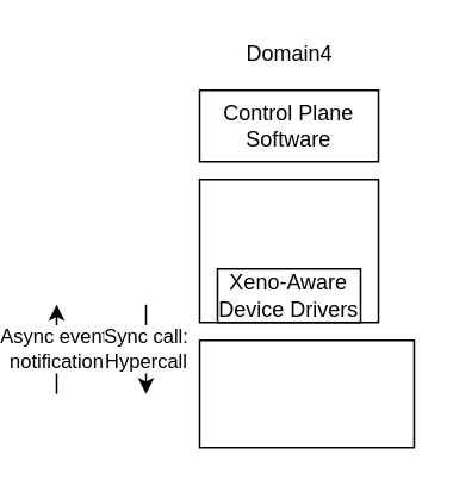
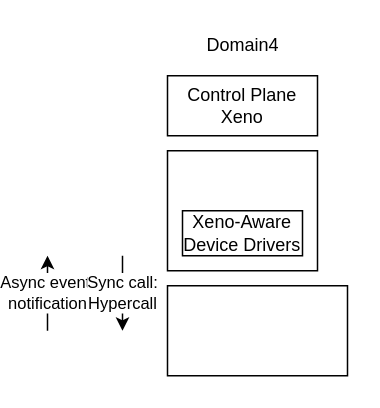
- <mxCell id="3" value="Control Plane Software" style="rounded=0;whiteSpace=wrap;html=1;" vertex="1" parent="1"><mxGeometry x="100" y="50" width="100" height="40" as="geometry" /></mxCell>
+ <mxCell id="3" value="Control Plane Xeno" style="rounded=0;whiteSpace=wrap;html=1;" vertex="1" parent="1"><mxGeometry x="100" y="50" width="100" height="40" as="geometry" /></mxCell>
- <mxCell id="5" value="Xeno-Aware Device Drivers" style="rounded=0;whiteSpace=wrap;html=1;" vertex="1" parent="1"><mxGeometry x="110" y="150" width="80" height="30" as="geometry" /></mxCell>
+ <mxCell id="5" value="Xeno-Aware Device Drivers" style="rounded=0;whiteSpace=wrap;html=1;" vertex="1" parent="1"><mxGeometry x="110" y="140" width="80" height="30" as="geometry" /></mxCell>
